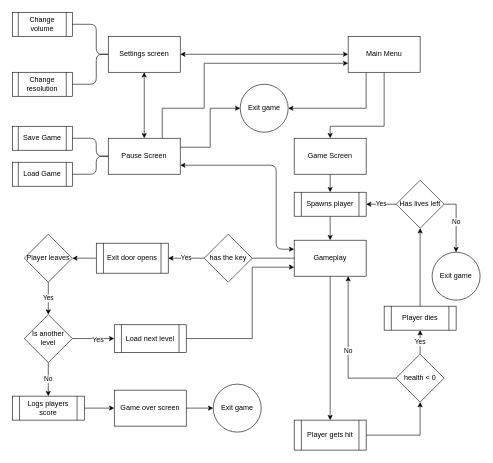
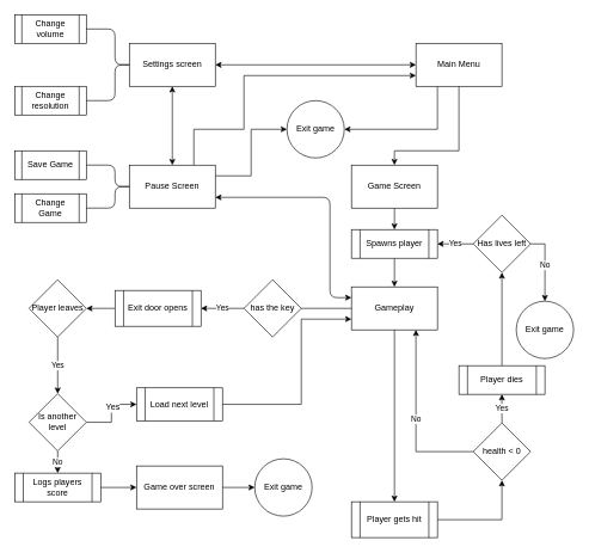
- <mxCell id="17" value="Load Game" style="shape=process;whiteSpace=wrap;html=1;backgroundOutline=1;" vertex="1" parent="1"><mxGeometry x="20" y="270" width="100" height="40" as="geometry" /></mxCell>
+ <mxCell id="17" value="Change Game" style="shape=process;whiteSpace=wrap;html=1;backgroundOutline=1;" vertex="1" parent="1"><mxGeometry x="20" y="270" width="100" height="40" as="geometry" /></mxCell>
- <mxCell id="42" value="Is another level" style="rhombus;whiteSpace=wrap;html=1;" vertex="1" parent="1"><mxGeometry x="40" y="524" width="80" height="80" as="geometry" /></mxCell>
+ <mxCell id="42" value="Is another level" style="rhombus;whiteSpace=wrap;html=1;" vertex="1" parent="1"><mxGeometry x="40" y="549" width="80" height="80" as="geometry" /></mxCell>
